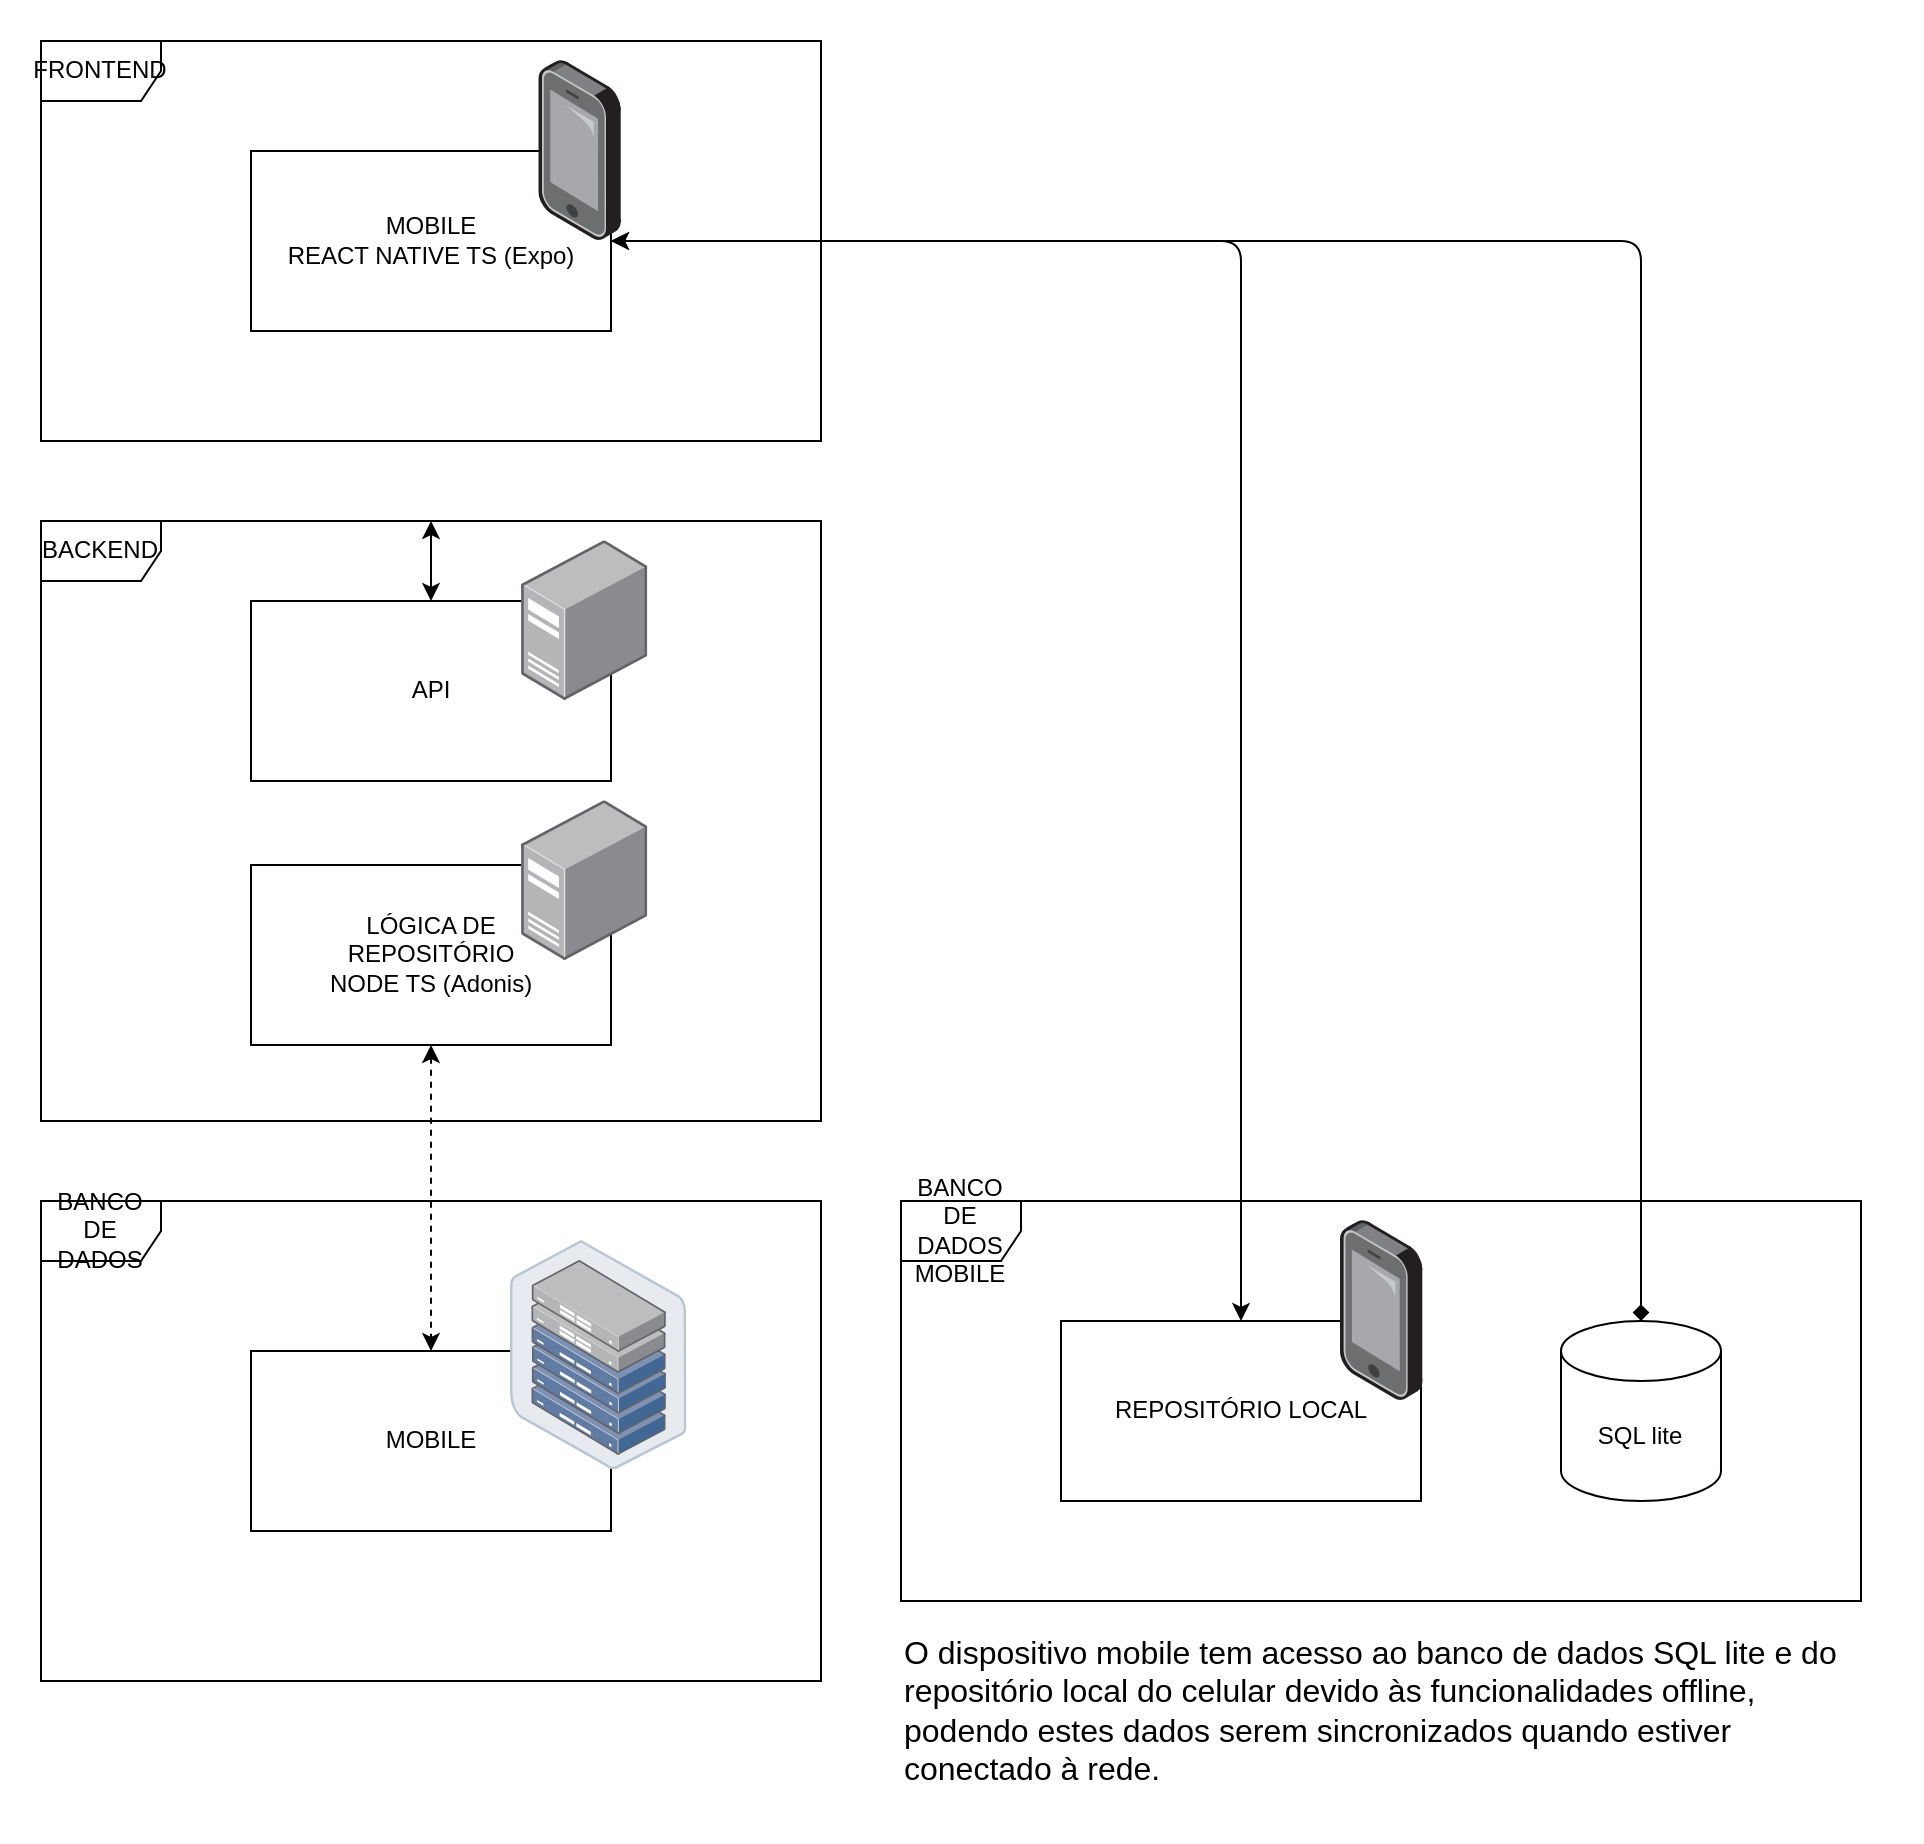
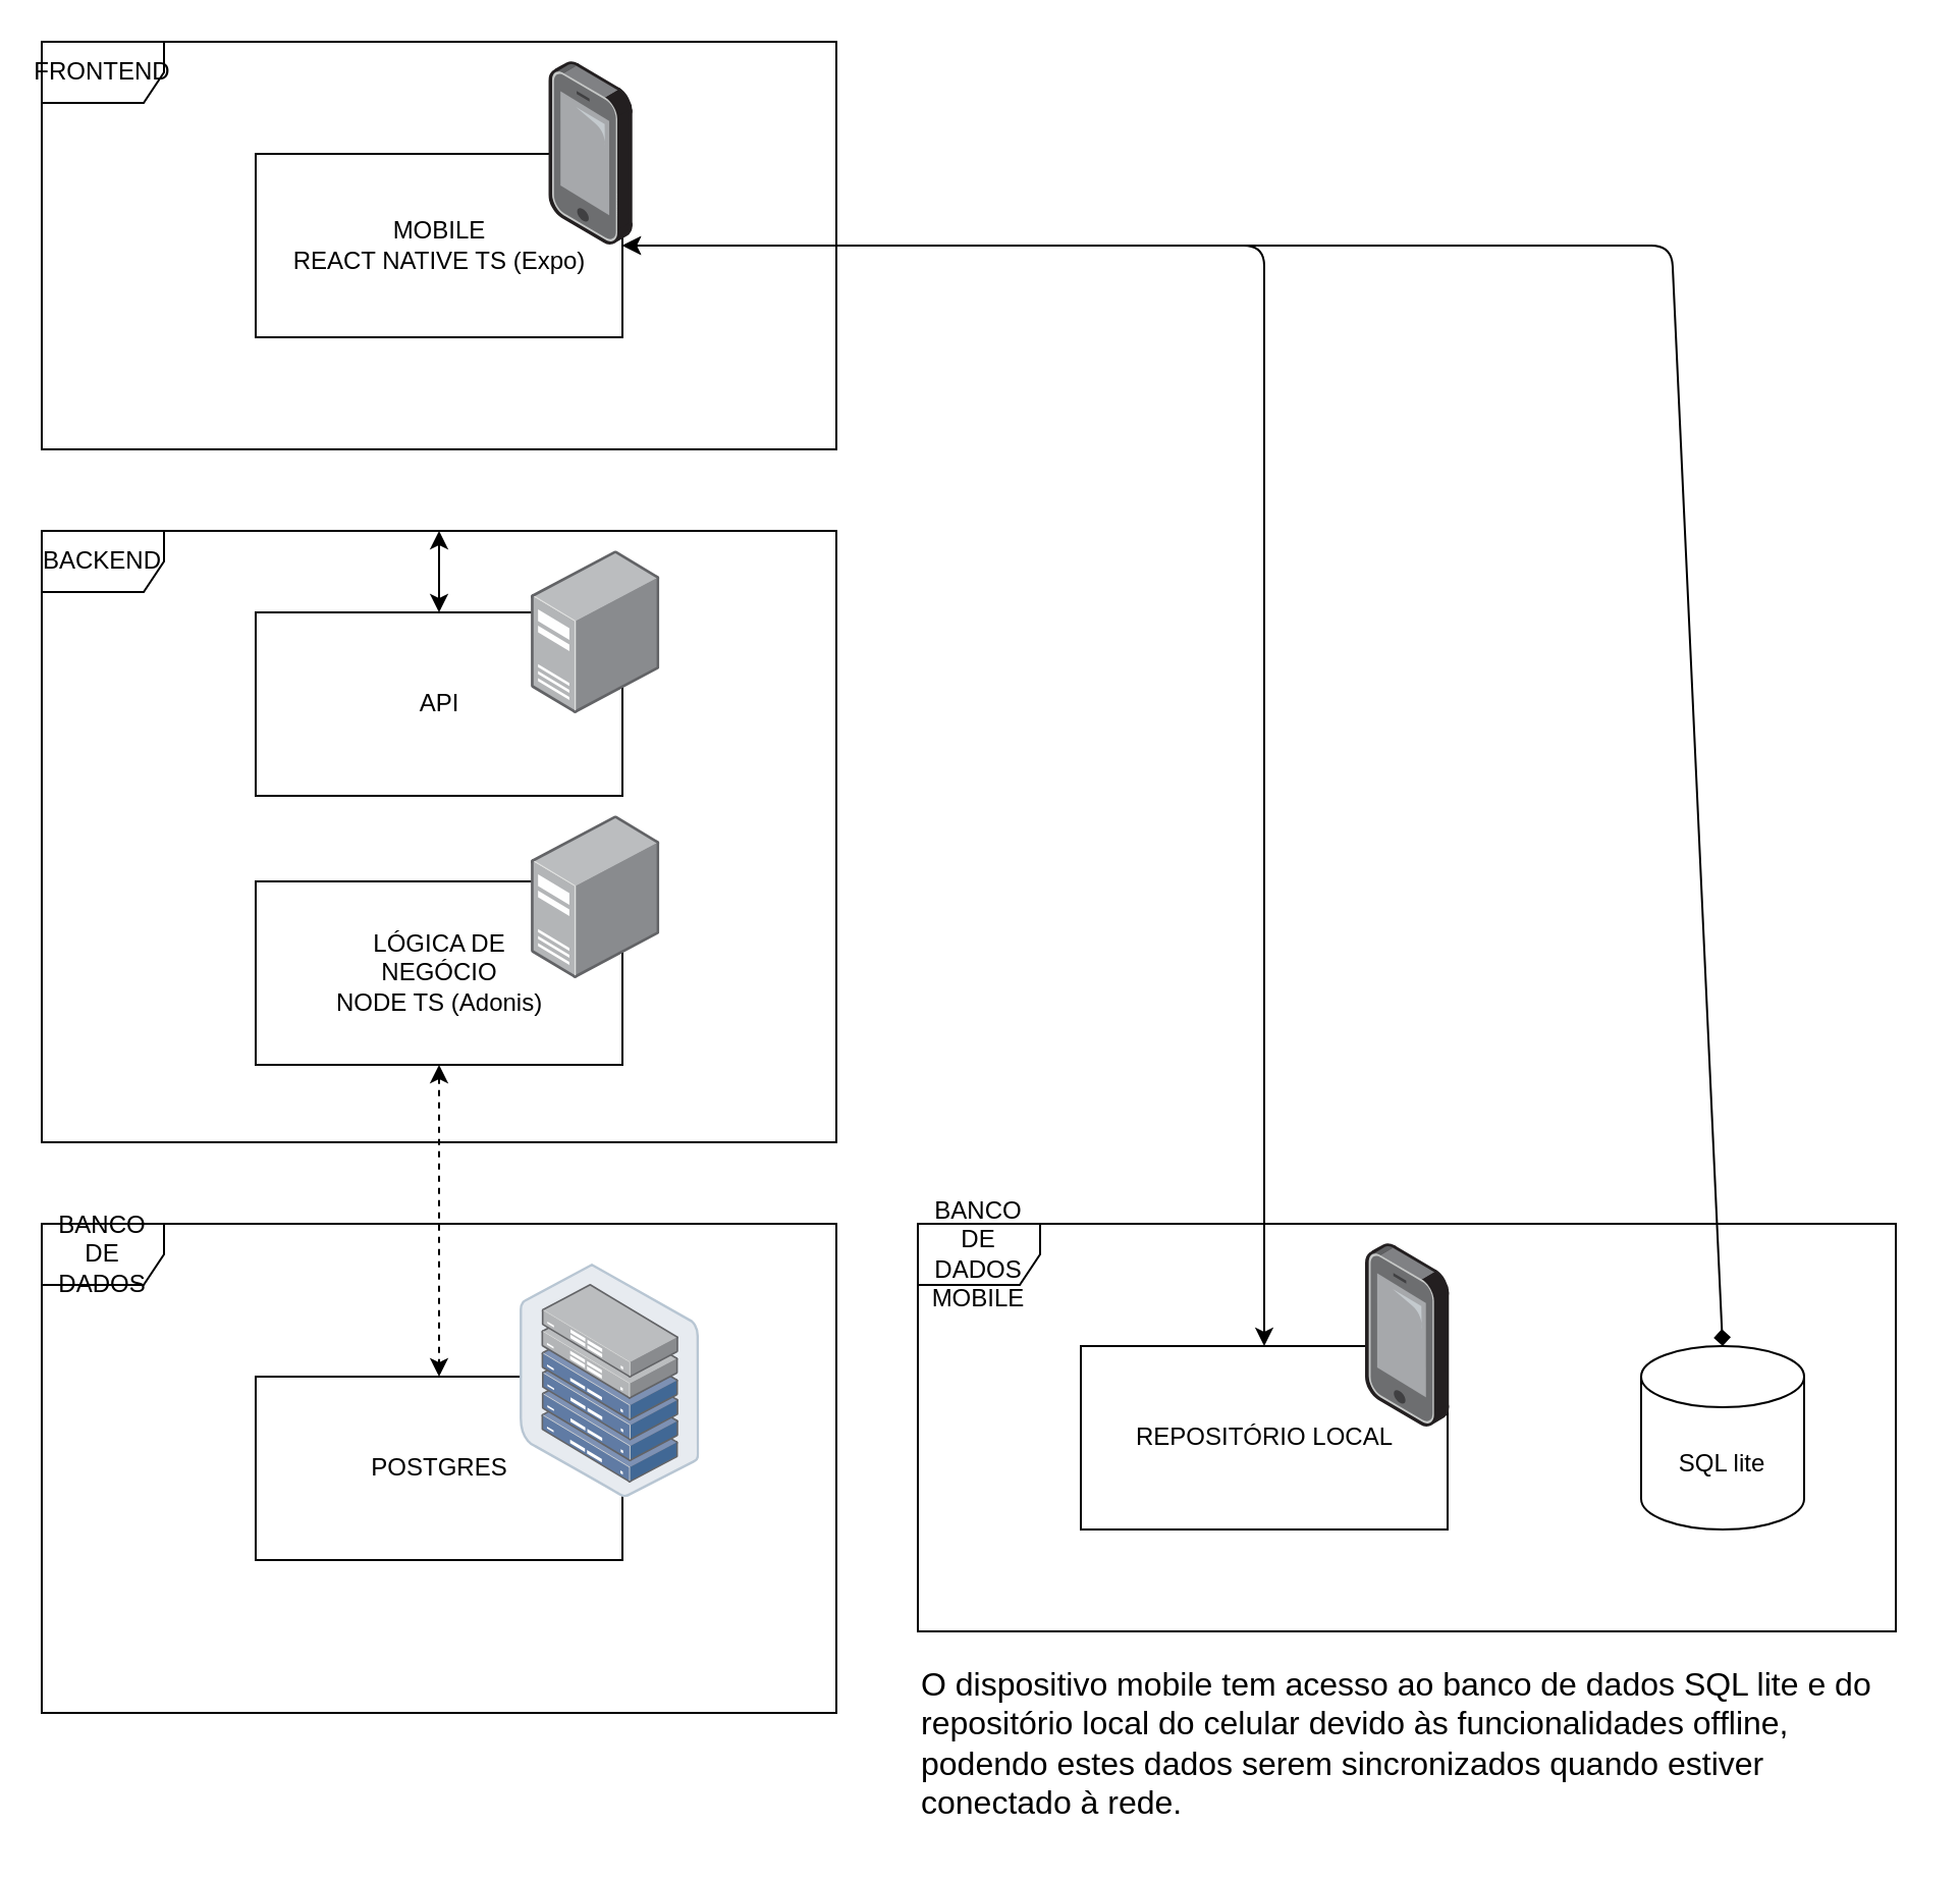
- <mxCell id="13" value="LÓGICA DE&lt;br&gt;REPOSITÓRIO&lt;br&gt;NODE TS (Adonis)" style="html=1;dropTarget=0;" parent="1" vertex="1"><mxGeometry x="125" y="432" width="180" height="90" as="geometry" /></mxCell>
+ <mxCell id="13" value="LÓGICA DE&lt;br&gt;NEGÓCIO&lt;br&gt;NODE TS (Adonis)" style="html=1;dropTarget=0;" parent="1" vertex="1"><mxGeometry x="125" y="432" width="180" height="90" as="geometry" /></mxCell>
- <mxCell id="19" value="SQL lite" style="shape=cylinder3;whiteSpace=wrap;html=1;boundedLbl=1;backgroundOutline=1;size=15;" parent="1" vertex="1"><mxGeometry x="780" y="660" width="80" height="90" as="geometry" /></mxCell>
+ <mxCell id="19" value="SQL lite" style="shape=cylinder3;whiteSpace=wrap;html=1;boundedLbl=1;backgroundOutline=1;size=15;" parent="1" vertex="1"><mxGeometry x="805" y="660" width="80" height="90" as="geometry" /></mxCell>
- <mxCell id="20" value="MOBILE" style="html=1;dropTarget=0;" parent="1" vertex="1"><mxGeometry x="125" y="675" width="180" height="90" as="geometry" /></mxCell>
+ <mxCell id="20" value="POSTGRES" style="html=1;dropTarget=0;" parent="1" vertex="1"><mxGeometry x="125" y="675" width="180" height="90" as="geometry" /></mxCell>
